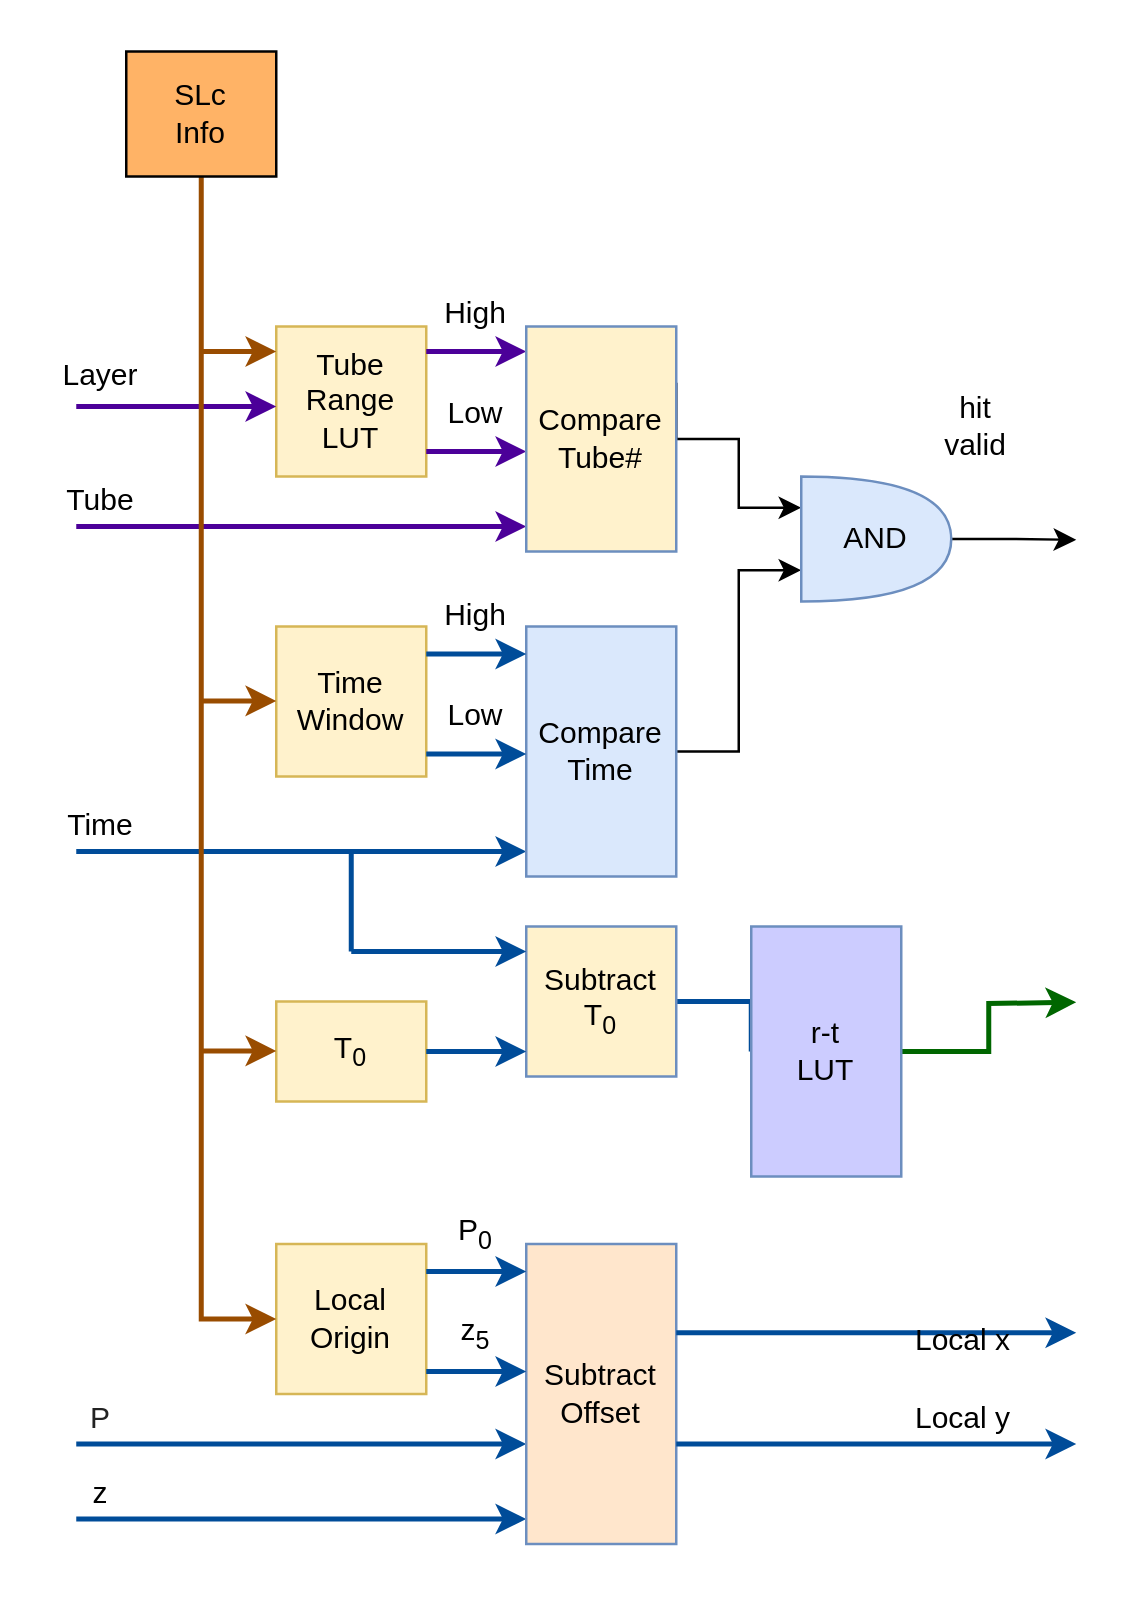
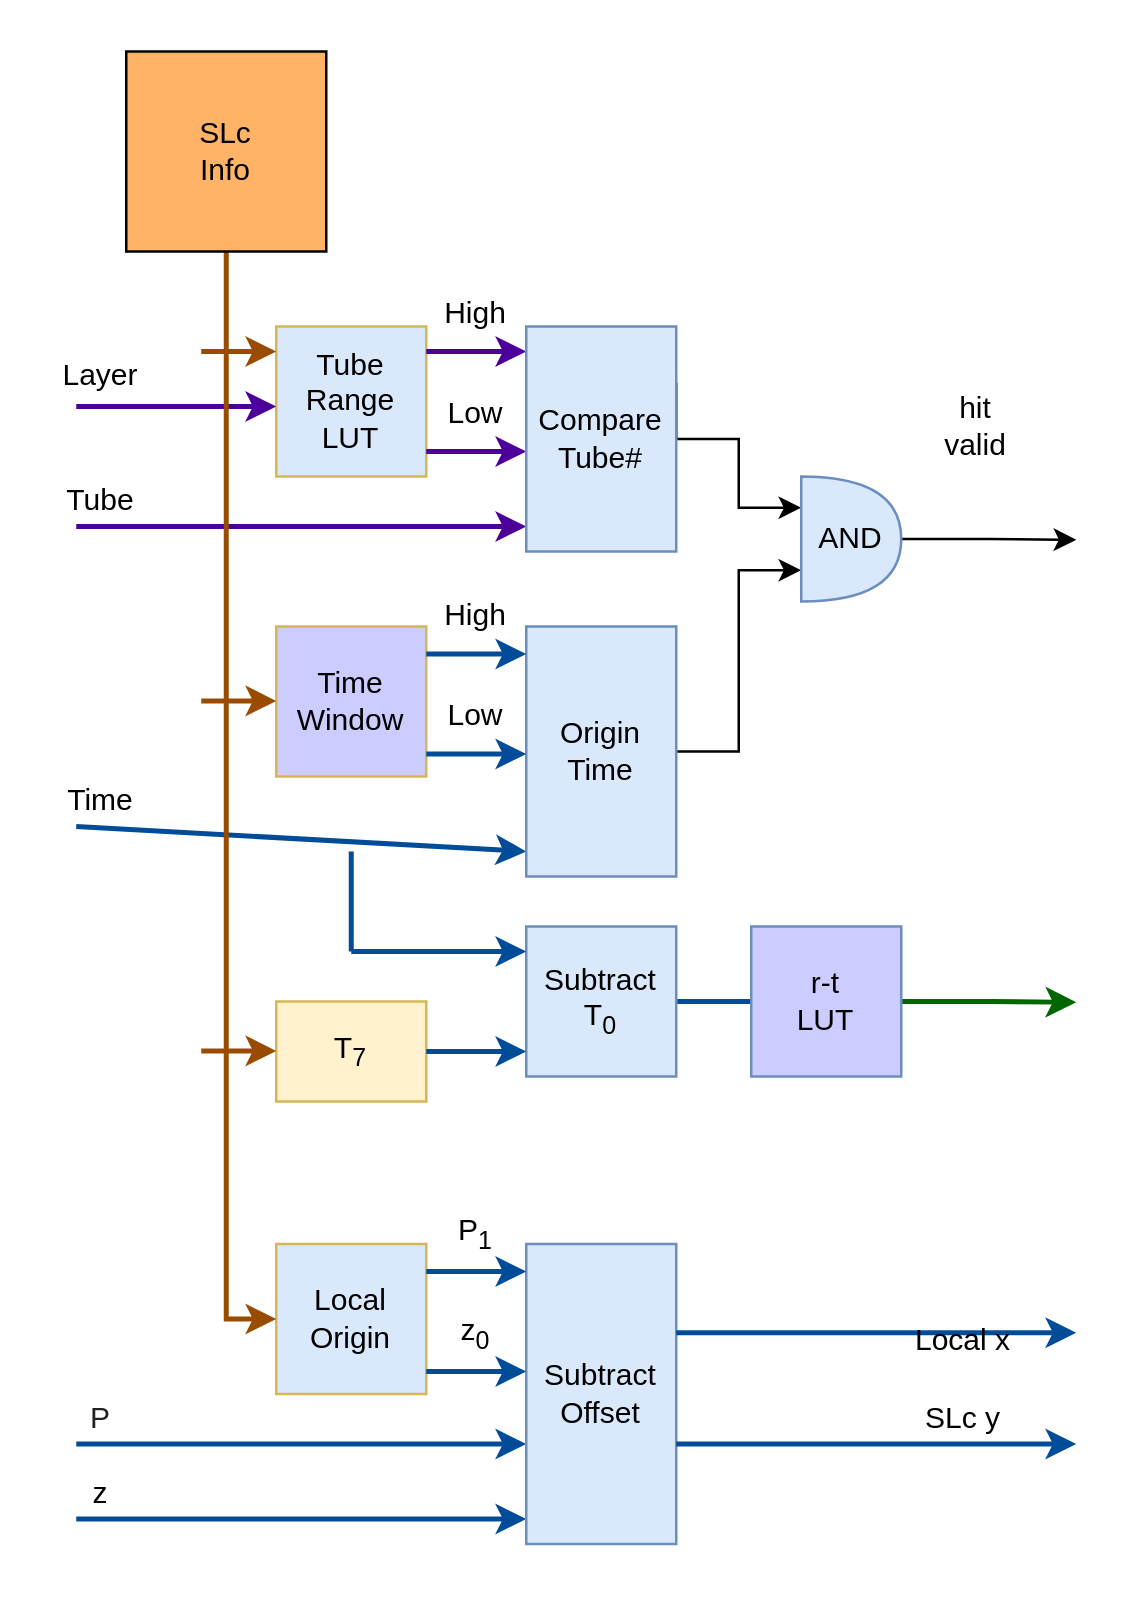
- <mxCell id="48" value="SLc&lt;br&gt;Info" style="rounded=0;whiteSpace=wrap;html=1;fillColor=#FFB366;strokeColor=#000000;" parent="1" vertex="1"><mxGeometry x="50" y="20" width="60" height="50" as="geometry" /></mxCell>
+ <mxCell id="48" value="SLc&lt;br&gt;Info" style="rounded=0;whiteSpace=wrap;html=1;fillColor=#FFB366;strokeColor=#000000;" parent="1" vertex="1"><mxGeometry x="50" y="20" width="80" height="80" as="geometry" /></mxCell>
- <mxCell id="2" value="Tube&lt;br&gt;Range&lt;br&gt;LUT" style="rounded=0;whiteSpace=wrap;html=1;fillColor=#fff2cc;strokeColor=#d6b656;" parent="1" vertex="1"><mxGeometry x="110" y="130" width="60" height="60" as="geometry" /></mxCell>
+ <mxCell id="2" value="Tube&lt;br&gt;Range&lt;br&gt;LUT" style="rounded=0;whiteSpace=wrap;html=1;fillColor=#dae8fc;strokeColor=#d6b656;" parent="1" vertex="1"><mxGeometry x="110" y="130" width="60" height="60" as="geometry" /></mxCell>
- <mxCell id="18" value="Compare&lt;br&gt;Tube#" style="rounded=0;whiteSpace=wrap;html=1;fillColor=#fff2cc;strokeColor=#6c8ebf;" parent="1" vertex="1"><mxGeometry x="210" y="130" width="60" height="90" as="geometry" /></mxCell>
+ <mxCell id="18" value="Compare&lt;br&gt;Tube#" style="rounded=0;whiteSpace=wrap;html=1;fillColor=#dae8fc;strokeColor=#6c8ebf;" parent="1" vertex="1"><mxGeometry x="210" y="130" width="60" height="90" as="geometry" /></mxCell>
- <mxCell id="23" value="AND" style="shape=or;whiteSpace=wrap;html=1;fillColor=#dae8fc;strokeColor=#6c8ebf;" parent="1" vertex="1"><mxGeometry x="320" y="190" width="60" height="50" as="geometry" /></mxCell>
+ <mxCell id="23" value="AND" style="shape=or;whiteSpace=wrap;html=1;fillColor=#dae8fc;strokeColor=#6c8ebf;" parent="1" vertex="1"><mxGeometry x="320" y="190" width="40" height="50" as="geometry" /></mxCell>
- <mxCell id="24" value="Time&lt;br&gt;Window" style="rounded=0;whiteSpace=wrap;html=1;fillColor=#fff2cc;strokeColor=#d6b656;" parent="1" vertex="1"><mxGeometry x="110" y="250" width="60" height="60" as="geometry" /></mxCell>
+ <mxCell id="24" value="Time&lt;br&gt;Window" style="rounded=0;whiteSpace=wrap;html=1;fillColor=#ccccff;strokeColor=#d6b656;" parent="1" vertex="1"><mxGeometry x="110" y="250" width="60" height="60" as="geometry" /></mxCell>
- <mxCell id="20" value="Compare&lt;br&gt;Time" style="rounded=0;whiteSpace=wrap;html=1;fillColor=#dae8fc;strokeColor=#6c8ebf;" parent="1" vertex="1"><mxGeometry x="210" y="250" width="60" height="100" as="geometry" /></mxCell>
+ <mxCell id="20" value="Origin&lt;br&gt;Time" style="rounded=0;whiteSpace=wrap;html=1;fillColor=#dae8fc;strokeColor=#6c8ebf;" parent="1" vertex="1"><mxGeometry x="210" y="250" width="60" height="100" as="geometry" /></mxCell>
- <mxCell id="12" value="Time" style="text;html=1;strokeColor=none;fillColor=none;align=center;verticalAlign=middle;whiteSpace=wrap;rounded=0;" parent="1" vertex="1"><mxGeometry x="20" y="320" width="40" height="20" as="geometry" /></mxCell>
+ <mxCell id="12" value="Time" style="text;html=1;strokeColor=none;fillColor=none;align=center;verticalAlign=middle;whiteSpace=wrap;rounded=0;" parent="1" vertex="1"><mxGeometry x="20" y="310" width="40" height="20" as="geometry" /></mxCell>
- <mxCell id="40" value="Subtract&lt;br&gt;T&lt;sub&gt;0&lt;/sub&gt;" style="rounded=0;whiteSpace=wrap;html=1;fillColor=#fff2cc;strokeColor=#6c8ebf;" parent="1" vertex="1"><mxGeometry x="210" y="370" width="60" height="60" as="geometry" /></mxCell>
+ <mxCell id="40" value="Subtract&lt;br&gt;T&lt;sub&gt;0&lt;/sub&gt;" style="rounded=0;whiteSpace=wrap;html=1;fillColor=#dae8fc;strokeColor=#6c8ebf;" parent="1" vertex="1"><mxGeometry x="210" y="370" width="60" height="60" as="geometry" /></mxCell>
- <mxCell id="38" value="T&lt;sub&gt;0&lt;/sub&gt;" style="rounded=0;whiteSpace=wrap;html=1;fillColor=#fff2cc;strokeColor=#d6b656;" parent="1" vertex="1"><mxGeometry x="110" y="400" width="60" height="40" as="geometry" /></mxCell>
+ <mxCell id="38" value="T&lt;sub&gt;7&lt;/sub&gt;" style="rounded=0;whiteSpace=wrap;html=1;fillColor=#fff2cc;strokeColor=#d6b656;" parent="1" vertex="1"><mxGeometry x="110" y="400" width="60" height="40" as="geometry" /></mxCell>
- <mxCell id="45" value="r-t&lt;br&gt;LUT" style="rounded=0;whiteSpace=wrap;html=1;fillColor=#CCCCFF;strokeColor=#6c8ebf;" parent="1" vertex="1"><mxGeometry x="300" y="370" width="60" height="100" as="geometry" /></mxCell>
+ <mxCell id="45" value="r-t&lt;br&gt;LUT" style="rounded=0;whiteSpace=wrap;html=1;fillColor=#CCCCFF;strokeColor=#6c8ebf;" parent="1" vertex="1"><mxGeometry x="300" y="370" width="60" height="60" as="geometry" /></mxCell>
- <mxCell id="31" value="P&lt;sub&gt;0&lt;/sub&gt;" style="text;html=1;strokeColor=none;fillColor=none;align=center;verticalAlign=middle;whiteSpace=wrap;rounded=0;" parent="1" vertex="1"><mxGeometry x="170" y="483" width="40" height="20" as="geometry" /></mxCell>
+ <mxCell id="31" value="P&lt;sub&gt;1&lt;/sub&gt;" style="text;html=1;strokeColor=none;fillColor=none;align=center;verticalAlign=middle;whiteSpace=wrap;rounded=0;" parent="1" vertex="1"><mxGeometry x="170" y="483" width="40" height="20" as="geometry" /></mxCell>
- <mxCell id="29" value="Local&lt;br&gt;Origin" style="rounded=0;whiteSpace=wrap;html=1;fillColor=#fff2cc;strokeColor=#d6b656;" parent="1" vertex="1"><mxGeometry x="110" y="497" width="60" height="60" as="geometry" /></mxCell>
+ <mxCell id="29" value="Local&lt;br&gt;Origin" style="rounded=0;whiteSpace=wrap;html=1;fillColor=#dae8fc;strokeColor=#d6b656;" parent="1" vertex="1"><mxGeometry x="110" y="497" width="60" height="60" as="geometry" /></mxCell>
- <mxCell id="33" value="z&lt;sub&gt;5&lt;/sub&gt;" style="text;html=1;strokeColor=none;fillColor=none;align=center;verticalAlign=middle;whiteSpace=wrap;rounded=0;" parent="1" vertex="1"><mxGeometry x="170" y="523" width="40" height="20" as="geometry" /></mxCell>
+ <mxCell id="33" value="z&lt;sub&gt;0&lt;/sub&gt;" style="text;html=1;strokeColor=none;fillColor=none;align=center;verticalAlign=middle;whiteSpace=wrap;rounded=0;" parent="1" vertex="1"><mxGeometry x="170" y="523" width="40" height="20" as="geometry" /></mxCell>
- <mxCell id="21" value="Subtract&lt;br&gt;Offset" style="rounded=0;whiteSpace=wrap;html=1;fillColor=#ffe6cc;strokeColor=#6c8ebf;" parent="1" vertex="1"><mxGeometry x="210" y="497" width="60" height="120" as="geometry" /></mxCell>
+ <mxCell id="21" value="Subtract&lt;br&gt;Offset" style="rounded=0;whiteSpace=wrap;html=1;fillColor=#dae8fc;strokeColor=#6c8ebf;" parent="1" vertex="1"><mxGeometry x="210" y="497" width="60" height="120" as="geometry" /></mxCell>
- <mxCell id="37" value="Local y" style="text;html=1;strokeColor=none;fillColor=none;align=center;verticalAlign=middle;whiteSpace=wrap;rounded=0;" parent="1" vertex="1"><mxGeometry x="360" y="557" width="50" height="20" as="geometry" /></mxCell>
+ <mxCell id="37" value="SLc y" style="text;html=1;strokeColor=none;fillColor=none;align=center;verticalAlign=middle;whiteSpace=wrap;rounded=0;" parent="1" vertex="1"><mxGeometry x="360" y="557" width="50" height="20" as="geometry" /></mxCell>
